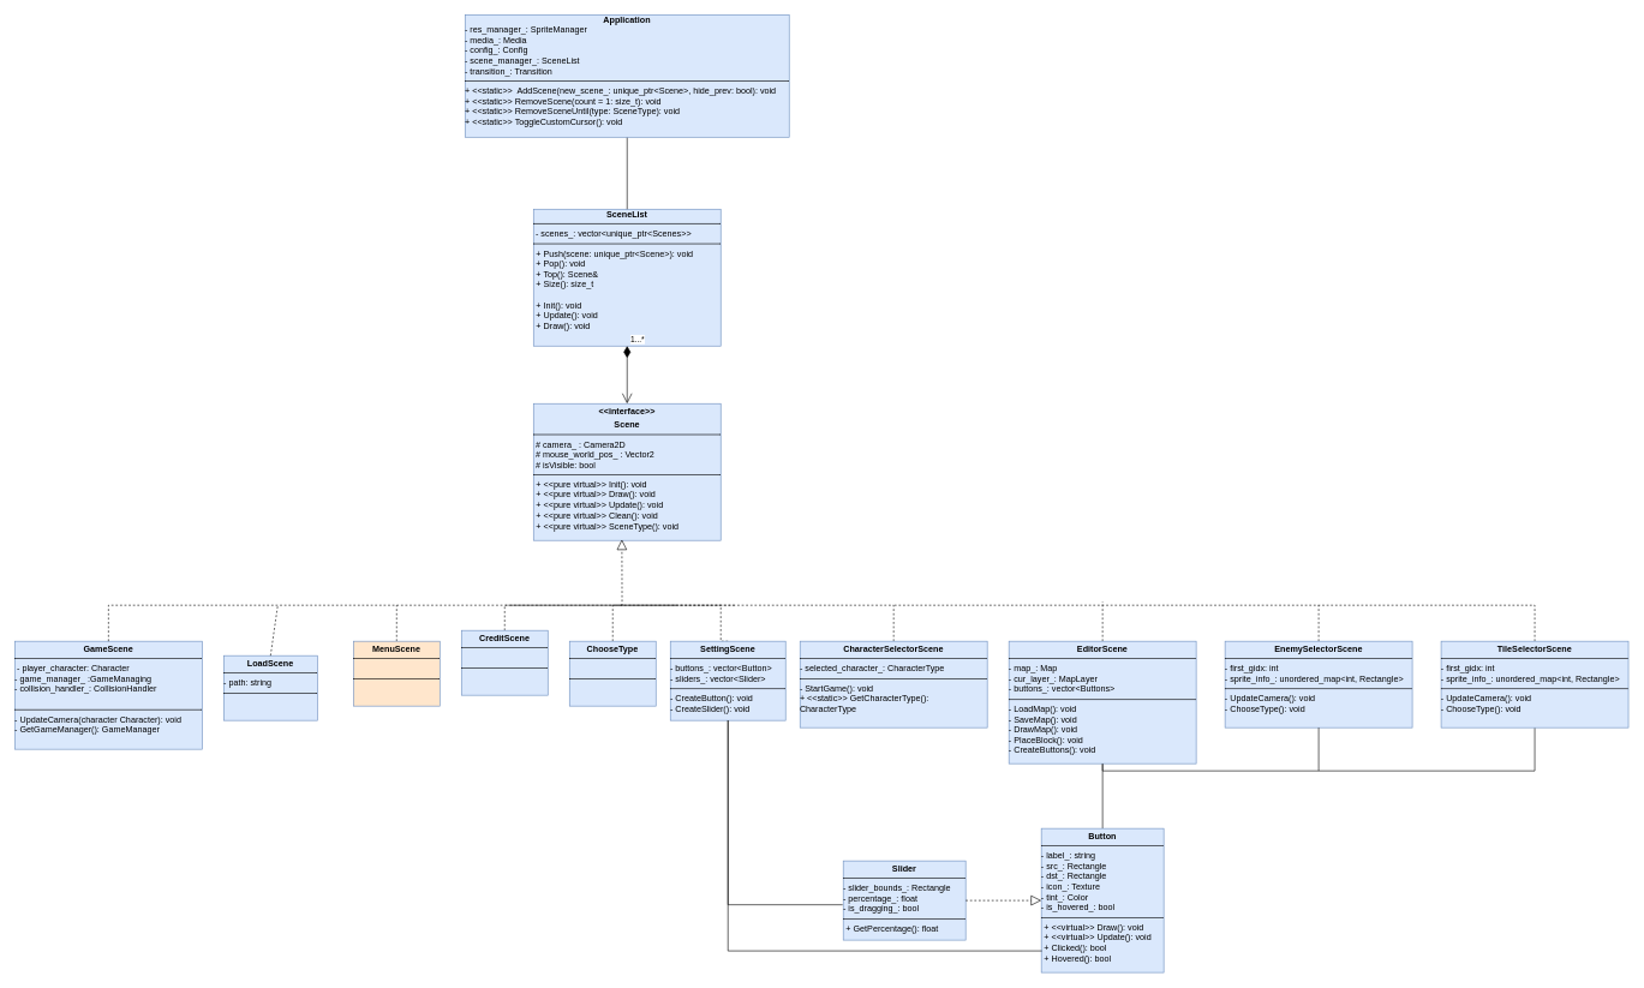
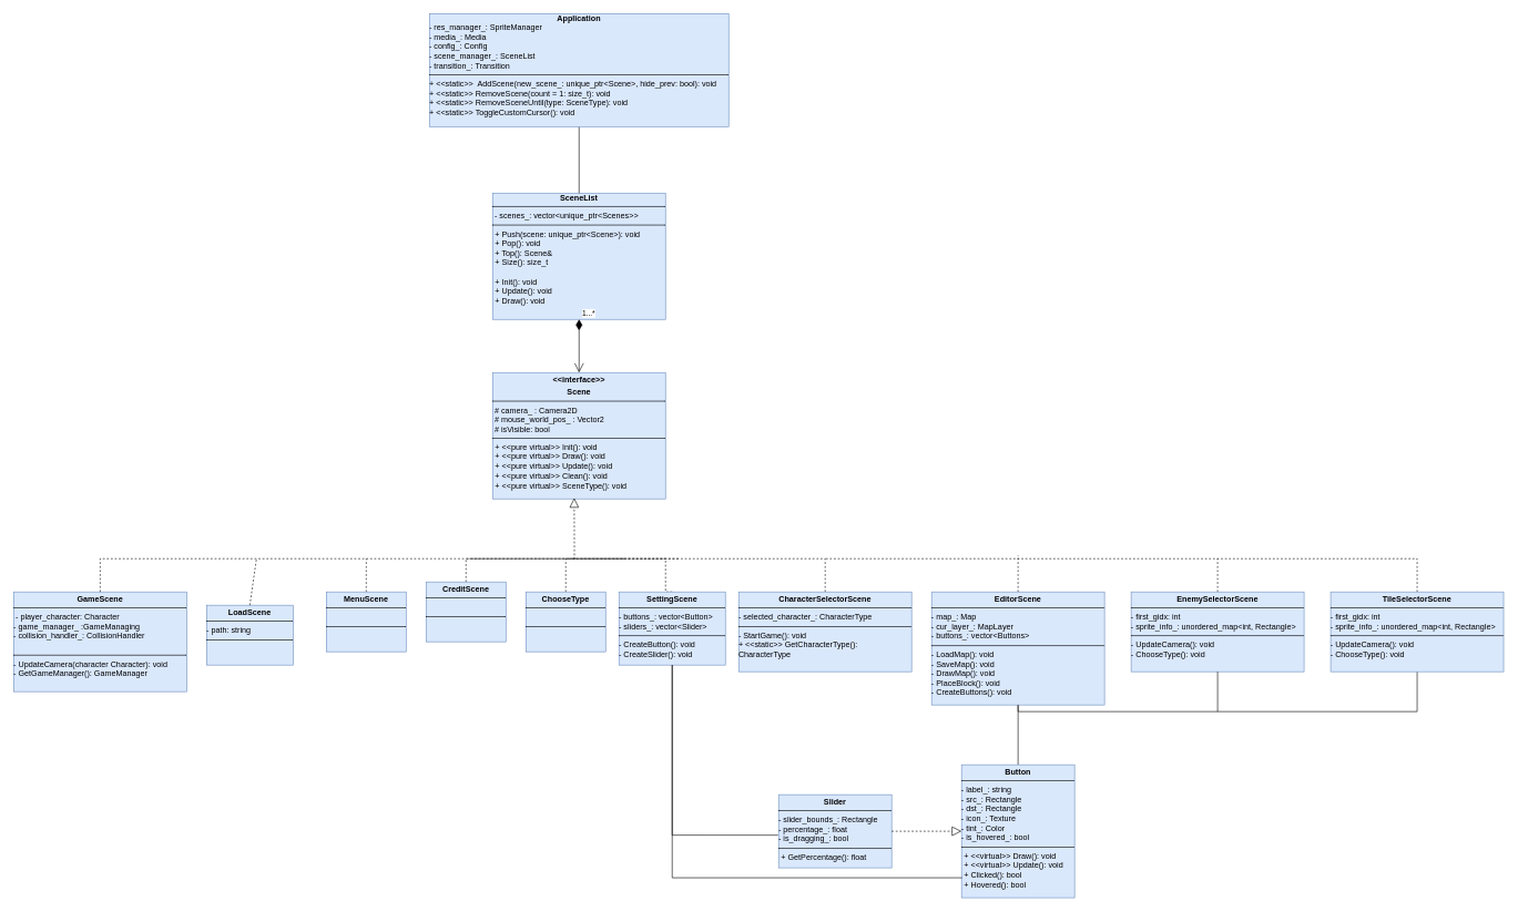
- <mxCell id="13" value="&lt;p style=&quot;margin:0px;margin-top:4px;text-align:center;&quot;&gt;&lt;b&gt;MenuScene&lt;/b&gt;&lt;/p&gt;&lt;hr size=&quot;1&quot; style=&quot;border-style:solid;&quot;&gt;&lt;br&gt;&lt;hr size=&quot;1&quot; style=&quot;border-style:solid;&quot;&gt;&lt;br&gt;&lt;div&gt;&lt;br&gt;&lt;/div&gt;&lt;div&gt;&lt;br&gt;&lt;/div&gt;" style="verticalAlign=top;align=left;overflow=fill;html=1;whiteSpace=wrap;fillColor=#ffe6cc;strokeColor=#6c8ebf;" vertex="1" parent="1"><mxGeometry x="490" y="890" width="120" height="90" as="geometry" /></mxCell>
+ <mxCell id="13" value="&lt;p style=&quot;margin:0px;margin-top:4px;text-align:center;&quot;&gt;&lt;b&gt;MenuScene&lt;/b&gt;&lt;/p&gt;&lt;hr size=&quot;1&quot; style=&quot;border-style:solid;&quot;&gt;&lt;br&gt;&lt;hr size=&quot;1&quot; style=&quot;border-style:solid;&quot;&gt;&lt;br&gt;&lt;div&gt;&lt;br&gt;&lt;/div&gt;&lt;div&gt;&lt;br&gt;&lt;/div&gt;" style="verticalAlign=top;align=left;overflow=fill;html=1;whiteSpace=wrap;fillColor=#dae8fc;strokeColor=#6c8ebf;" vertex="1" parent="1"><mxGeometry x="490" y="890" width="120" height="90" as="geometry" /></mxCell>
